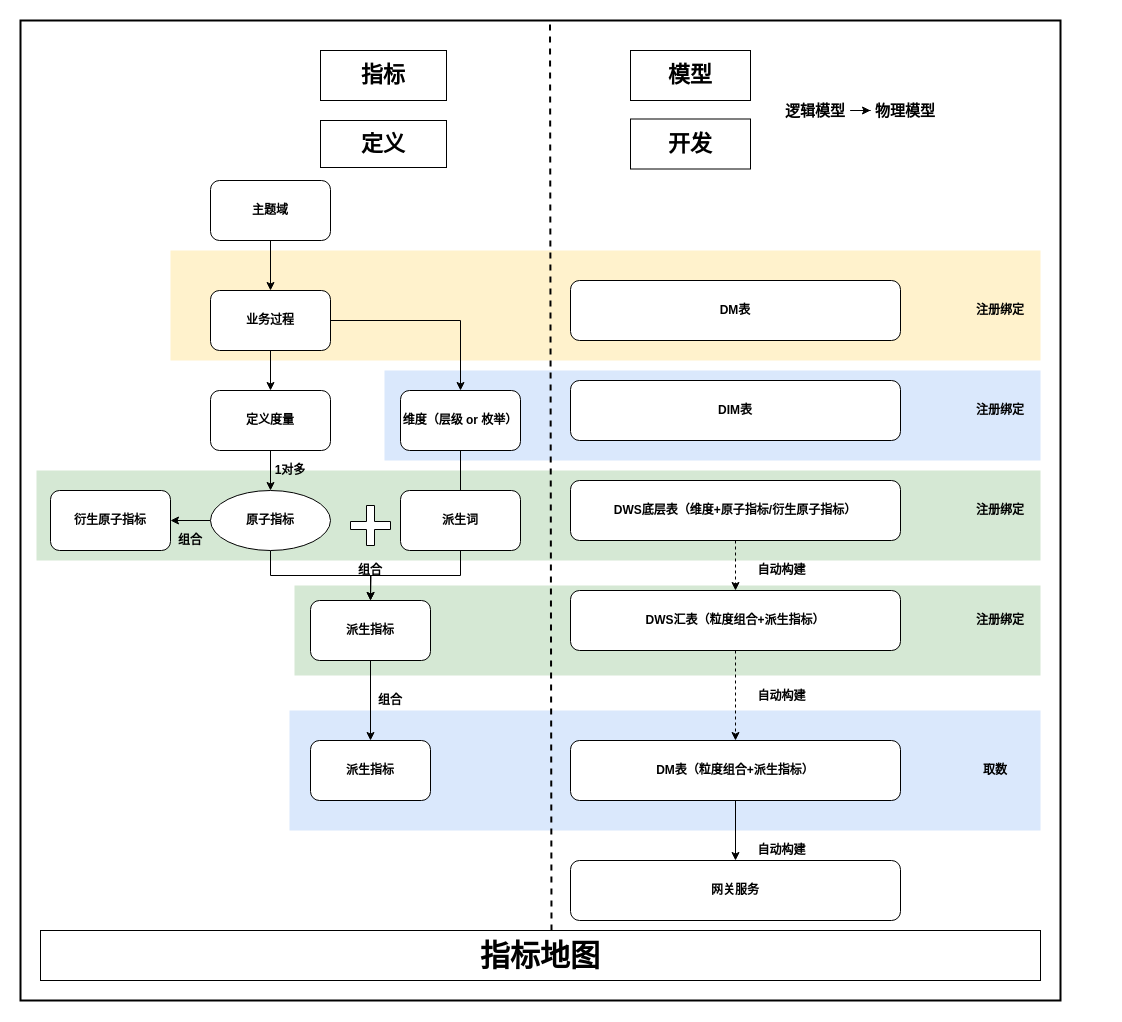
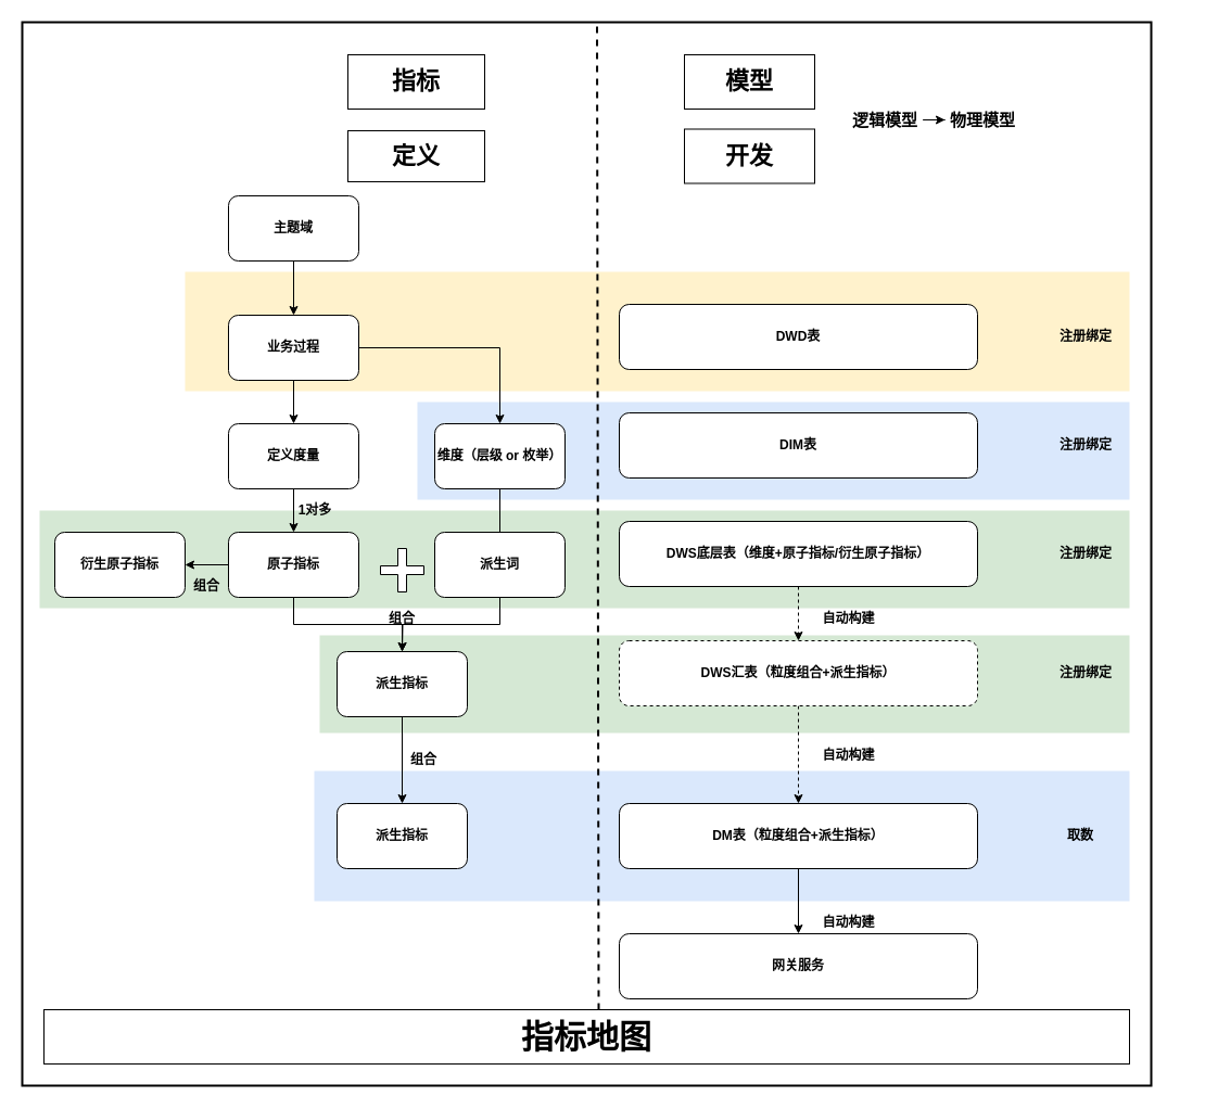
- <mxCell id="31" value="DM表" style="rounded=1;whiteSpace=wrap;html=1;fontStyle=1" diagramCategory="general" diagramName="RoundedRectangle" vertex="1" parent="1"><mxGeometry x="570" y="280" width="330" height="60" as="geometry" /></mxCell>
+ <mxCell id="31" value="DWD表" style="rounded=1;whiteSpace=wrap;html=1;fontStyle=1" diagramCategory="general" diagramName="RoundedRectangle" vertex="1" parent="1"><mxGeometry x="570" y="280" width="330" height="60" as="geometry" /></mxCell>
- <mxCell id="18" value="原子指标" style="ellipse;whiteSpace=wrap;html=1;fontStyle=1;" diagramCategory="general" diagramName="RoundedRectangle" vertex="1" parent="1"><mxGeometry x="210" y="490" width="120" height="60" as="geometry" /></mxCell>
+ <mxCell id="18" value="原子指标" style="rounded=1;whiteSpace=wrap;html=1;fontStyle=1" diagramCategory="general" diagramName="RoundedRectangle" vertex="1" parent="1"><mxGeometry x="210" y="490" width="120" height="60" as="geometry" /></mxCell>
- <mxCell id="35" value="DWS汇表（粒度组合+派生指标）" style="rounded=1;whiteSpace=wrap;html=1;fontStyle=1" diagramCategory="general" diagramName="RoundedRectangle" vertex="1" parent="1"><mxGeometry x="570" y="590" width="330" height="60" as="geometry" /></mxCell>
+ <mxCell id="35" value="DWS汇表（粒度组合+派生指标）" style="rounded=1;whiteSpace=wrap;html=1;fontStyle=1;dashed=1;" diagramCategory="general" diagramName="RoundedRectangle" vertex="1" parent="1"><mxGeometry x="570" y="590" width="330" height="60" as="geometry" /></mxCell>
